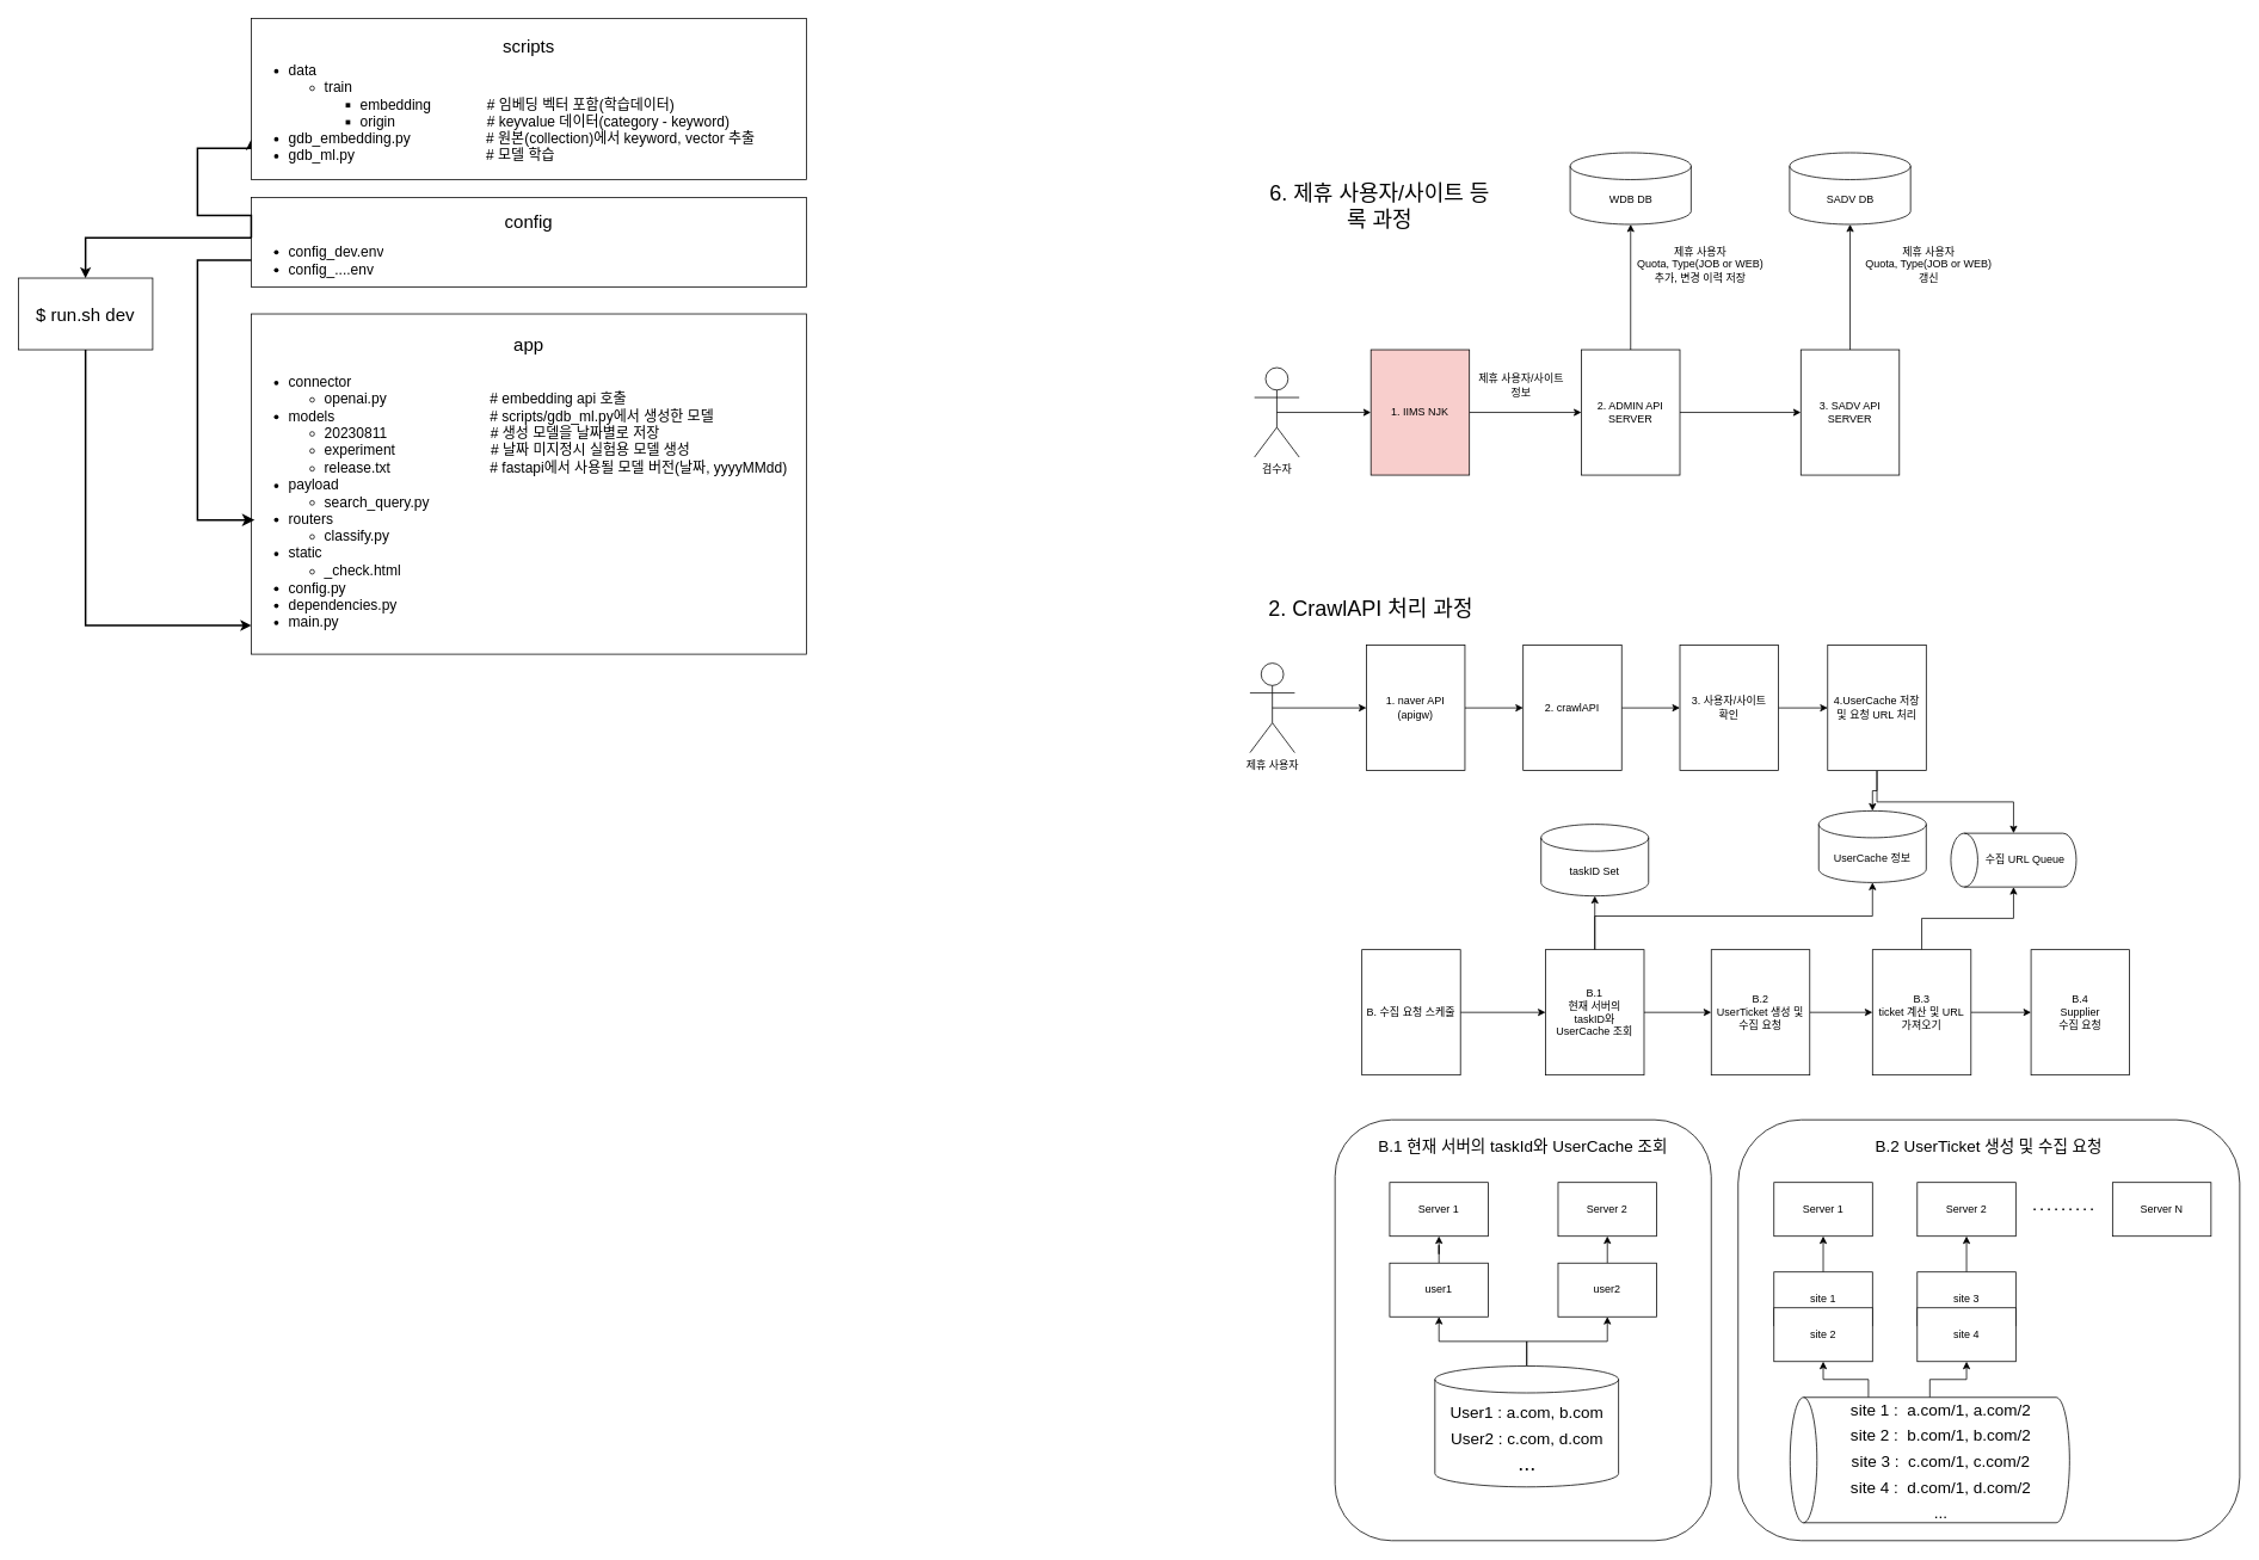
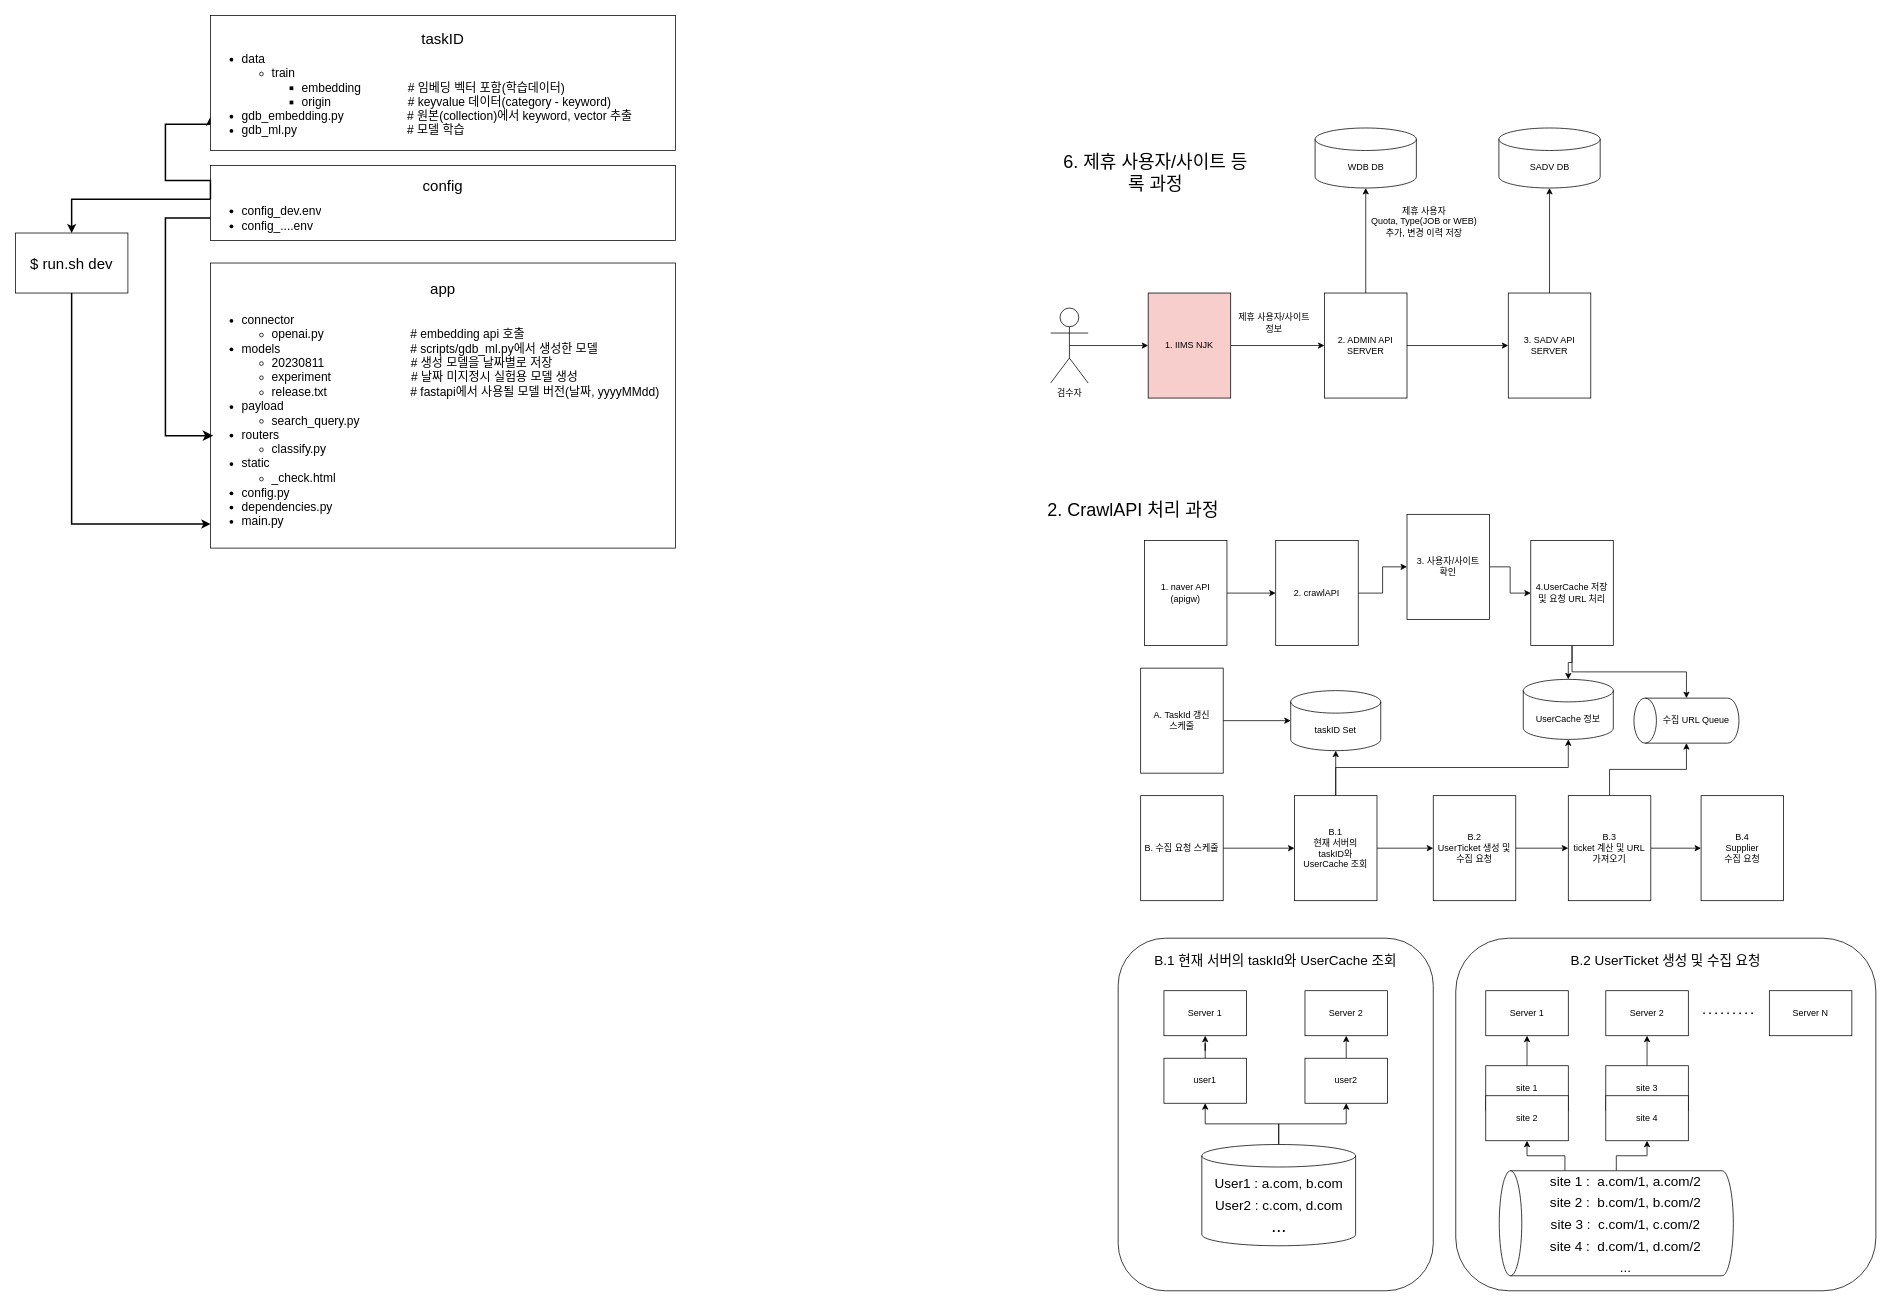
- <mxCell id="76" value="&lt;font style=&quot;font-size: 20px;&quot;&gt;scripts&lt;br&gt;&lt;br&gt;&lt;br&gt;&lt;br&gt;&lt;br&gt;&lt;br&gt;&lt;/font&gt;" style="rounded=0;whiteSpace=wrap;html=1;" vertex="1" parent="1"><mxGeometry x="280" y="20" width="620" height="180" as="geometry" /></mxCell>
+ <mxCell id="76" value="&lt;font style=&quot;font-size: 20px;&quot;&gt;taskID&lt;br&gt;&lt;br&gt;&lt;br&gt;&lt;br&gt;&lt;br&gt;&lt;br&gt;&lt;/font&gt;" style="rounded=0;whiteSpace=wrap;html=1;" vertex="1" parent="1"><mxGeometry x="280" y="20" width="620" height="180" as="geometry" /></mxCell>
- <mxCell id="23" value="제휴 사용자&lt;br&gt;Quota, Type(JOB or WEB) 갱신" style="text;html=1;strokeColor=none;fillColor=none;align=center;verticalAlign=middle;whiteSpace=wrap;rounded=0;" parent="1" vertex="1"><mxGeometry x="2075" y="260" width="156" height="70" as="geometry" /></mxCell>
- <mxCell id="32" value="&lt;font style=&quot;font-size: 24px;&quot;&gt;2. CrawlAPI 처리 과정&lt;/font&gt;" style="text;html=1;strokeColor=none;fillColor=none;align=center;verticalAlign=middle;whiteSpace=wrap;rounded=0;" parent="1" vertex="1"><mxGeometry x="1400" y="650" width="260" height="60" as="geometry" /></mxCell>
+ <mxCell id="32" value="&lt;font style=&quot;font-size: 24px;&quot;&gt;2. CrawlAPI 처리 과정&lt;/font&gt;" style="text;html=1;strokeColor=none;fillColor=none;align=center;verticalAlign=middle;whiteSpace=wrap;rounded=0;" parent="1" vertex="1"><mxGeometry x="1380" y="650" width="260" height="60" as="geometry" /></mxCell>
- <mxCell id="28" value="제휴 사용자" style="shape=umlActor;verticalLabelPosition=bottom;verticalAlign=top;html=1;outlineConnect=0;" parent="1" vertex="1"><mxGeometry x="1395" y="740" width="50" height="100" as="geometry" /></mxCell>
- <mxCell id="27" style="edgeStyle=orthogonalEdgeStyle;rounded=0;orthogonalLoop=1;jettySize=auto;html=1;exitX=0.5;exitY=0.5;exitDx=0;exitDy=0;exitPerimeter=0;entryX=0;entryY=0.5;entryDx=0;entryDy=0;" parent="1" source="28" target="5" edge="1"><mxGeometry relative="1" as="geometry" /></mxCell>
- <mxCell id="34" value="3. 사용자/사이트&lt;br&gt;확인" style="rounded=0;whiteSpace=wrap;html=1;" parent="1" vertex="1"><mxGeometry x="1875" y="720" width="110" height="140" as="geometry" /></mxCell>
+ <mxCell id="34" value="3. 사용자/사이트&lt;br&gt;확인" style="rounded=0;whiteSpace=wrap;html=1;" parent="1" vertex="1"><mxGeometry x="1875" y="685" width="110" height="140" as="geometry" /></mxCell>
+ <mxCell id="8" value="A. TaskId 갱신 &lt;br&gt;스케줄" style="rounded=0;whiteSpace=wrap;html=1;" parent="1" vertex="1"><mxGeometry x="1520" y="890" width="110" height="140" as="geometry" /></mxCell>
+ <mxCell id="7" style="edgeStyle=orthogonalEdgeStyle;rounded=0;orthogonalLoop=1;jettySize=auto;html=1;exitX=1;exitY=0.5;exitDx=0;exitDy=0;entryX=0;entryY=0.5;entryDx=0;entryDy=0;entryPerimeter=0;fontSize=24;" parent="1" source="8" target="25" edge="1"><mxGeometry relative="1" as="geometry" /></mxCell>
